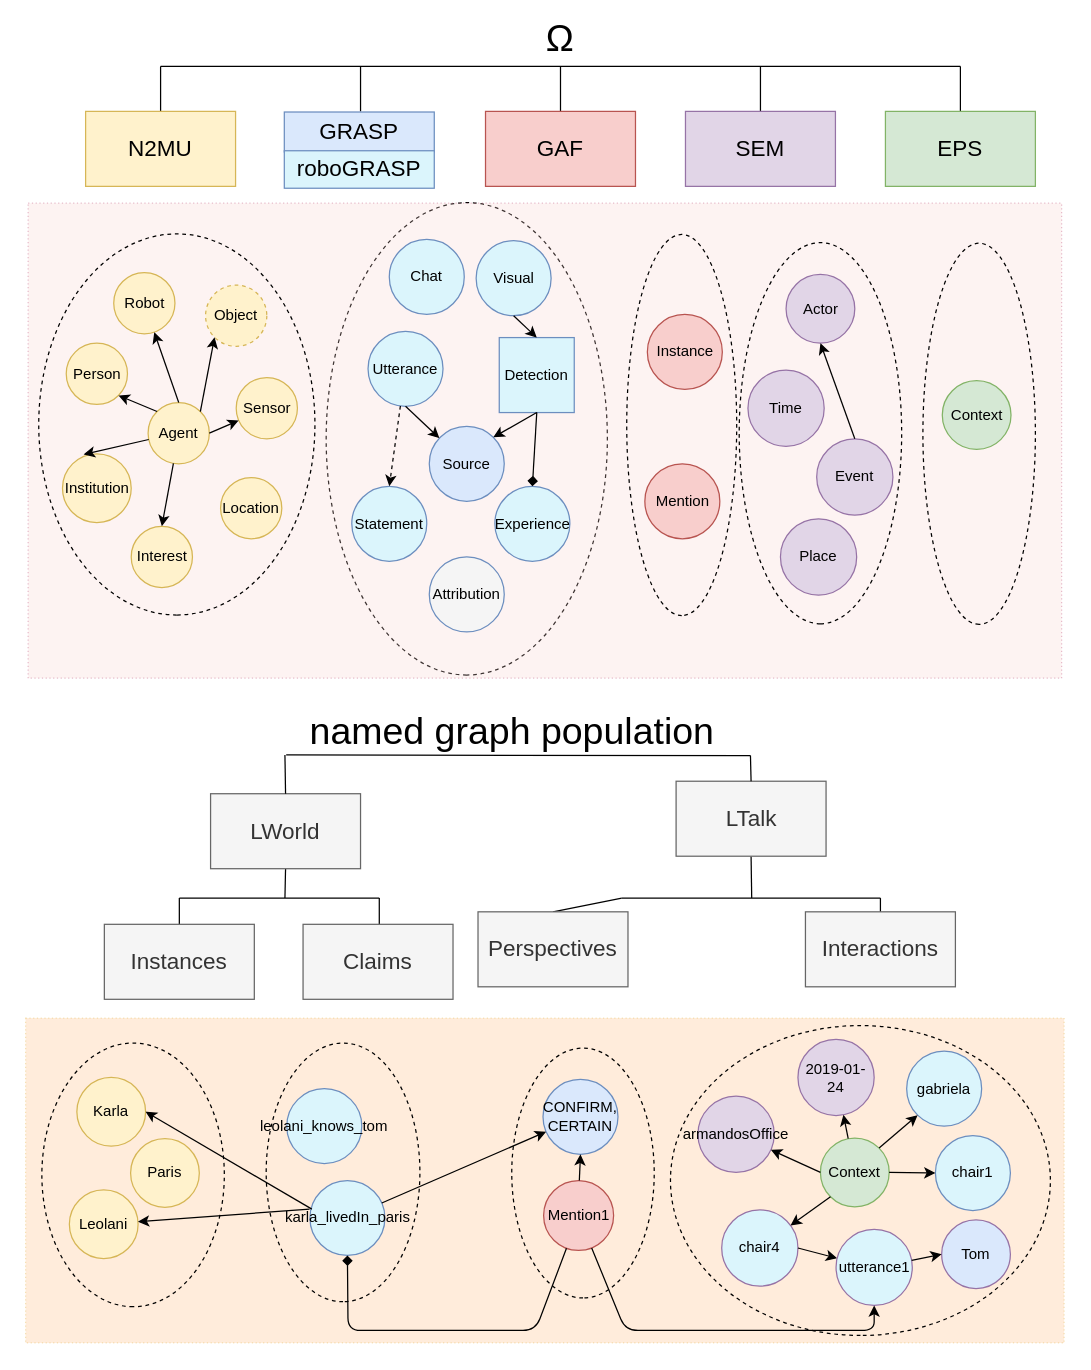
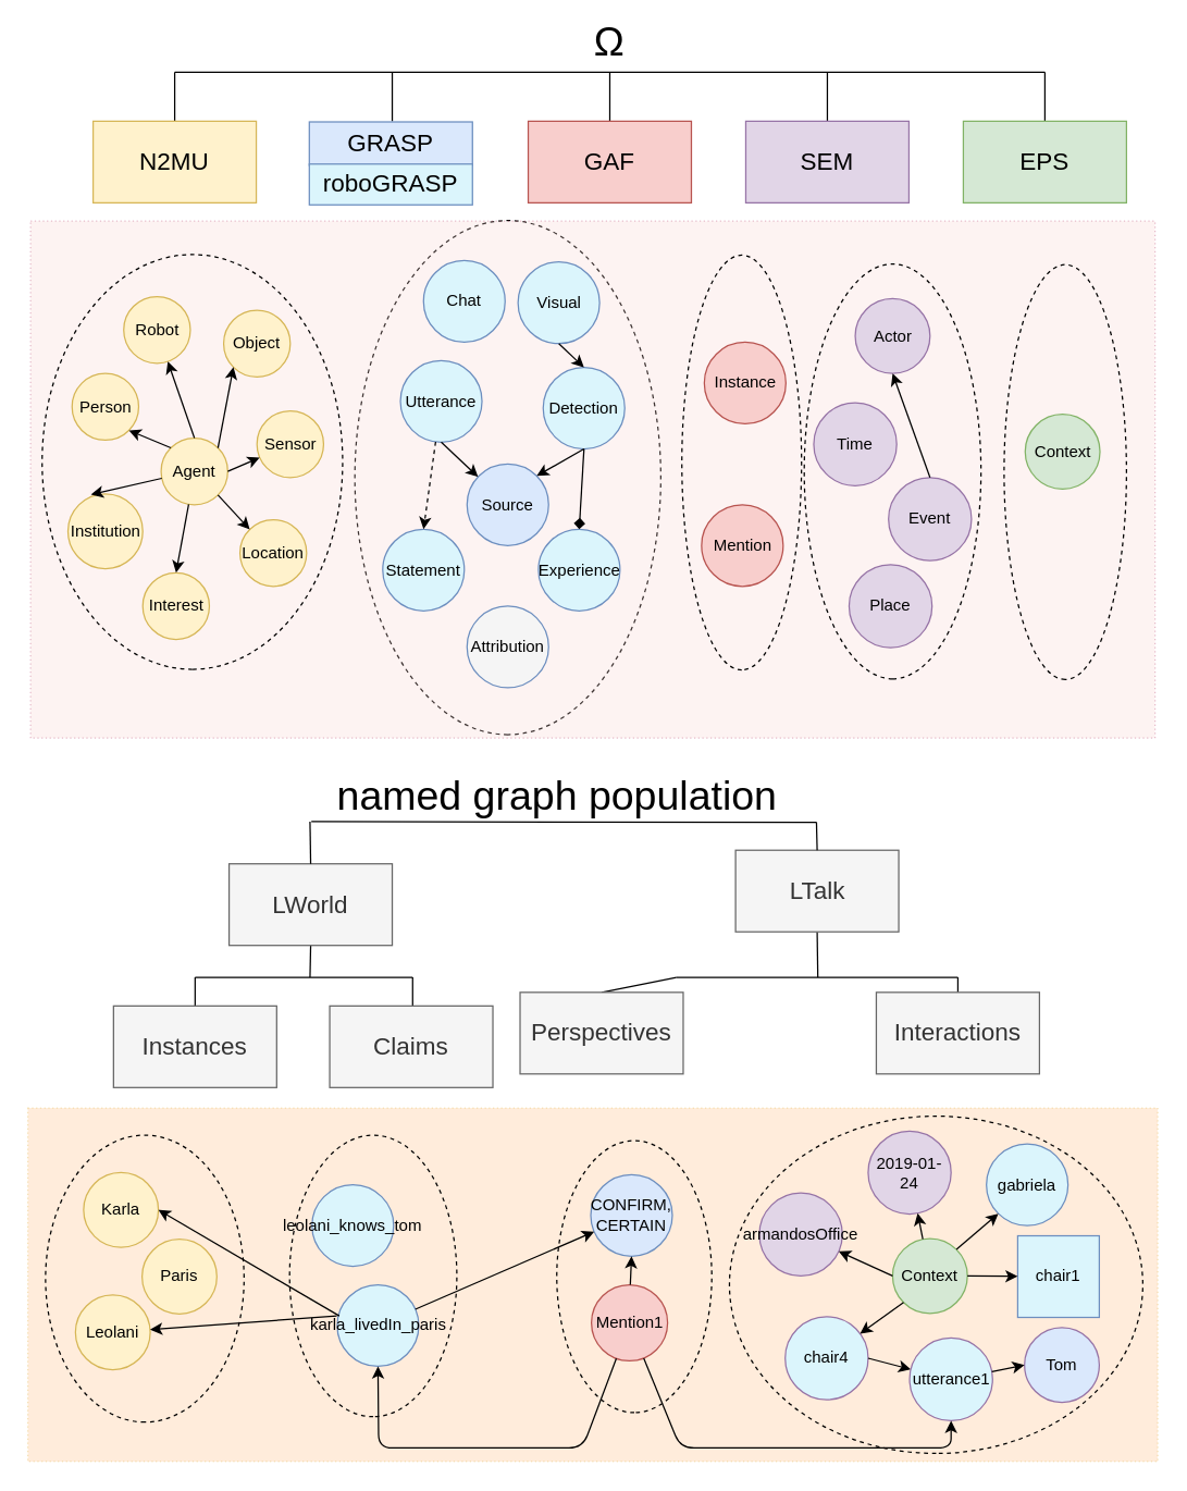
- <mxCell id="33" value="Object" style="ellipse;whiteSpace=wrap;html=1;aspect=fixed;fillColor=#fff2cc;strokeColor=#d6b656;dashed=1;" parent="1" vertex="1"><mxGeometry x="164" y="227.5" width="49" height="49" as="geometry" /></mxCell>
+ <mxCell id="33" value="Object" style="ellipse;whiteSpace=wrap;html=1;aspect=fixed;fillColor=#fff2cc;strokeColor=#d6b656;" parent="1" vertex="1"><mxGeometry x="164" y="227.5" width="49" height="49" as="geometry" /></mxCell>
- <mxCell id="45" value="Detection&lt;br&gt;" style="whiteSpace=wrap;html=1;aspect=fixed;fillColor=#DBF5FC;strokeColor=#6c8ebf;rounded=0;" parent="1" vertex="1"><mxGeometry x="399" y="269.5" width="60" height="60" as="geometry" /></mxCell>
+ <mxCell id="45" value="Detection&lt;br&gt;" style="ellipse;whiteSpace=wrap;html=1;aspect=fixed;fillColor=#DBF5FC;strokeColor=#6c8ebf;" parent="1" vertex="1"><mxGeometry x="399" y="269.5" width="60" height="60" as="geometry" /></mxCell>
+ <mxCell id="31" value="" style="endArrow=classic;html=1;entryX=0;entryY=0;entryDx=0;entryDy=0;exitX=1;exitY=1;exitDx=0;exitDy=0;" parent="1" source="26" target="13" edge="1"><mxGeometry width="50" height="50" relative="1" as="geometry"><mxPoint x="140.5" y="371.5" as="sourcePoint" /><mxPoint x="150" y="548.5" as="targetPoint" /></mxGeometry></mxCell>
- <mxCell id="90" value="chair1&lt;br&gt;" style="ellipse;whiteSpace=wrap;html=1;aspect=fixed;fillColor=#DBF5FC;strokeColor=#6c8ebf;" parent="1" vertex="1"><mxGeometry x="748" y="908" width="60" height="60" as="geometry" /></mxCell>
+ <mxCell id="90" value="chair1&lt;br&gt;" style="whiteSpace=wrap;html=1;aspect=fixed;fillColor=#DBF5FC;strokeColor=#6c8ebf;rounded=0;" parent="1" vertex="1"><mxGeometry x="748" y="908" width="60" height="60" as="geometry" /></mxCell>
- <mxCell id="103" value="" style="endArrow=diamond;html=1;" edge="1" parent="1" source="83" target="62"><mxGeometry width="50" height="50" relative="1" as="geometry"><mxPoint x="448.5" y="1010" as="sourcePoint" /><mxPoint x="709" y="1054" as="targetPoint" /><Array as="points"><mxPoint x="428" y="1064" /><mxPoint x="278" y="1064" /></Array></mxGeometry></mxCell>
+ <mxCell id="103" value="" style="endArrow=classic;html=1;" edge="1" parent="1" source="83" target="62"><mxGeometry width="50" height="50" relative="1" as="geometry"><mxPoint x="448.5" y="1010" as="sourcePoint" /><mxPoint x="709" y="1054" as="targetPoint" /><Array as="points"><mxPoint x="428" y="1064" /><mxPoint x="278" y="1064" /></Array></mxGeometry></mxCell>
